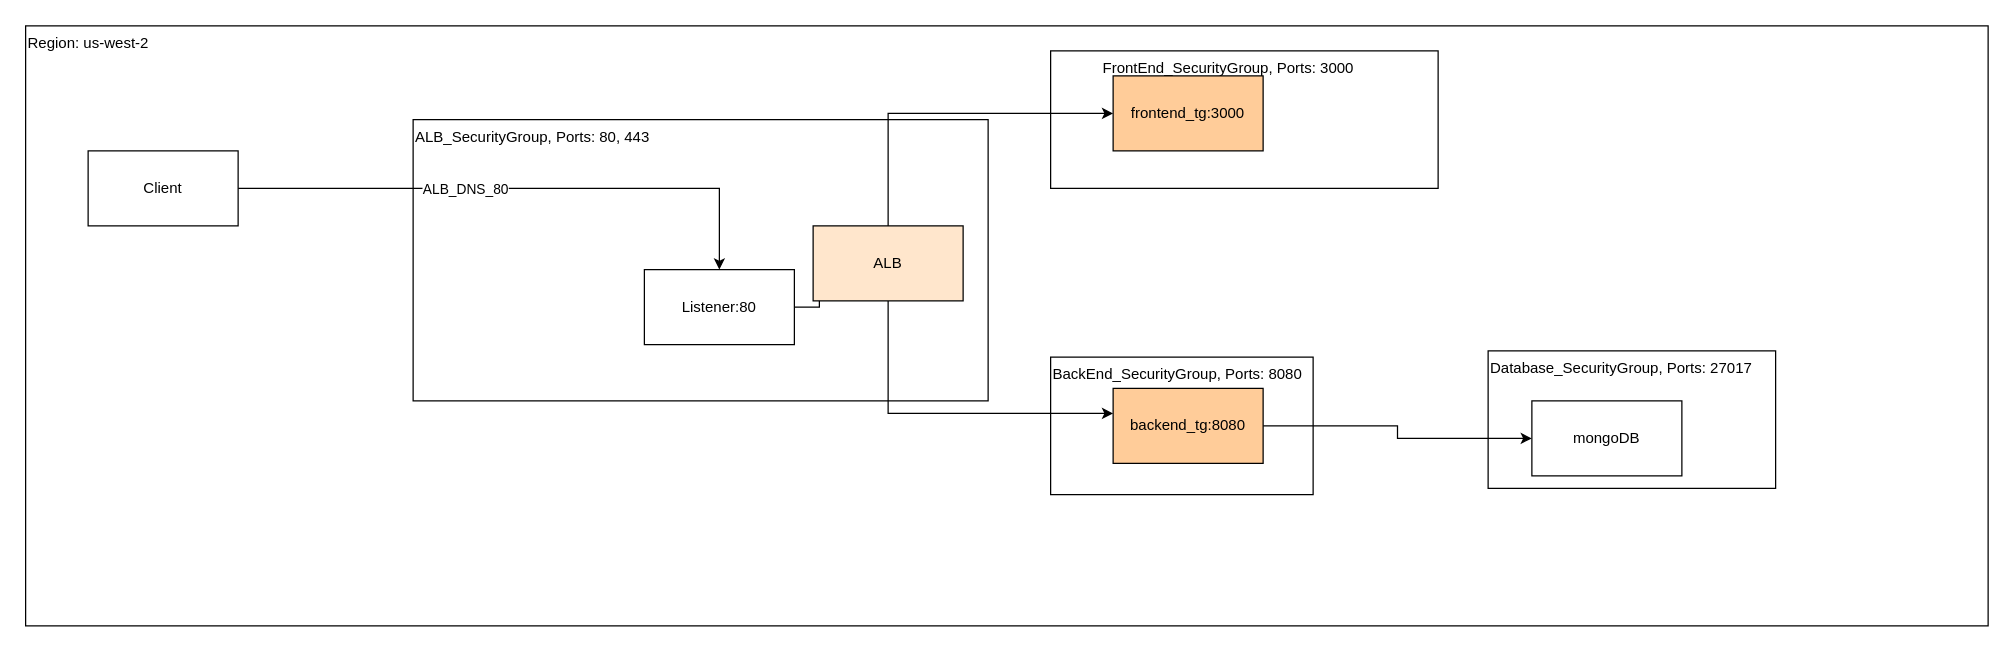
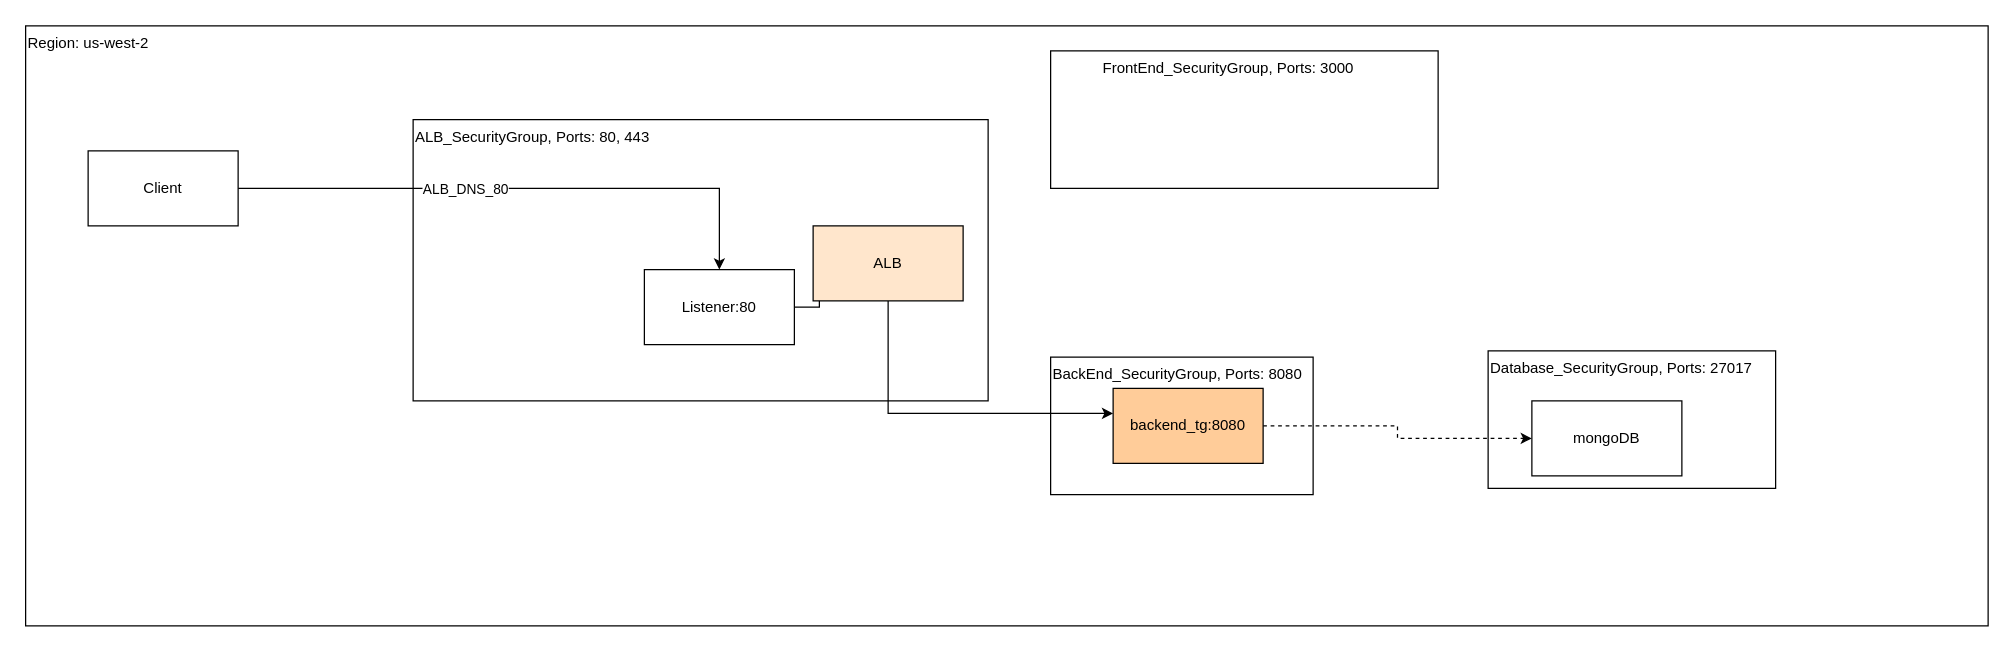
- <mxCell id="11" value="" style="edgeStyle=orthogonalEdgeStyle;rounded=0;orthogonalLoop=1;jettySize=auto;html=1;" parent="1" source="14" target="15" edge="1"><mxGeometry relative="1" as="geometry"><Array as="points"><mxPoint x="710" y="90" /></Array></mxGeometry></mxCell>
- <mxCell id="15" value="frontend_tg:3000" style="rounded=0;whiteSpace=wrap;html=1;fillColor=light-dark(#FFCC99,var(--ge-dark-color, #121212));" parent="1" vertex="1"><mxGeometry x="890" y="60" width="120" height="60" as="geometry" /></mxCell>
- <mxCell id="16" value="" style="edgeStyle=orthogonalEdgeStyle;rounded=0;orthogonalLoop=1;jettySize=auto;html=1;" parent="1" source="17" target="18" edge="1"><mxGeometry relative="1" as="geometry" /></mxCell>
+ <mxCell id="16" value="" style="edgeStyle=orthogonalEdgeStyle;rounded=0;orthogonalLoop=1;jettySize=auto;html=1;dashed=1;" parent="1" source="17" target="18" edge="1"><mxGeometry relative="1" as="geometry" /></mxCell>
